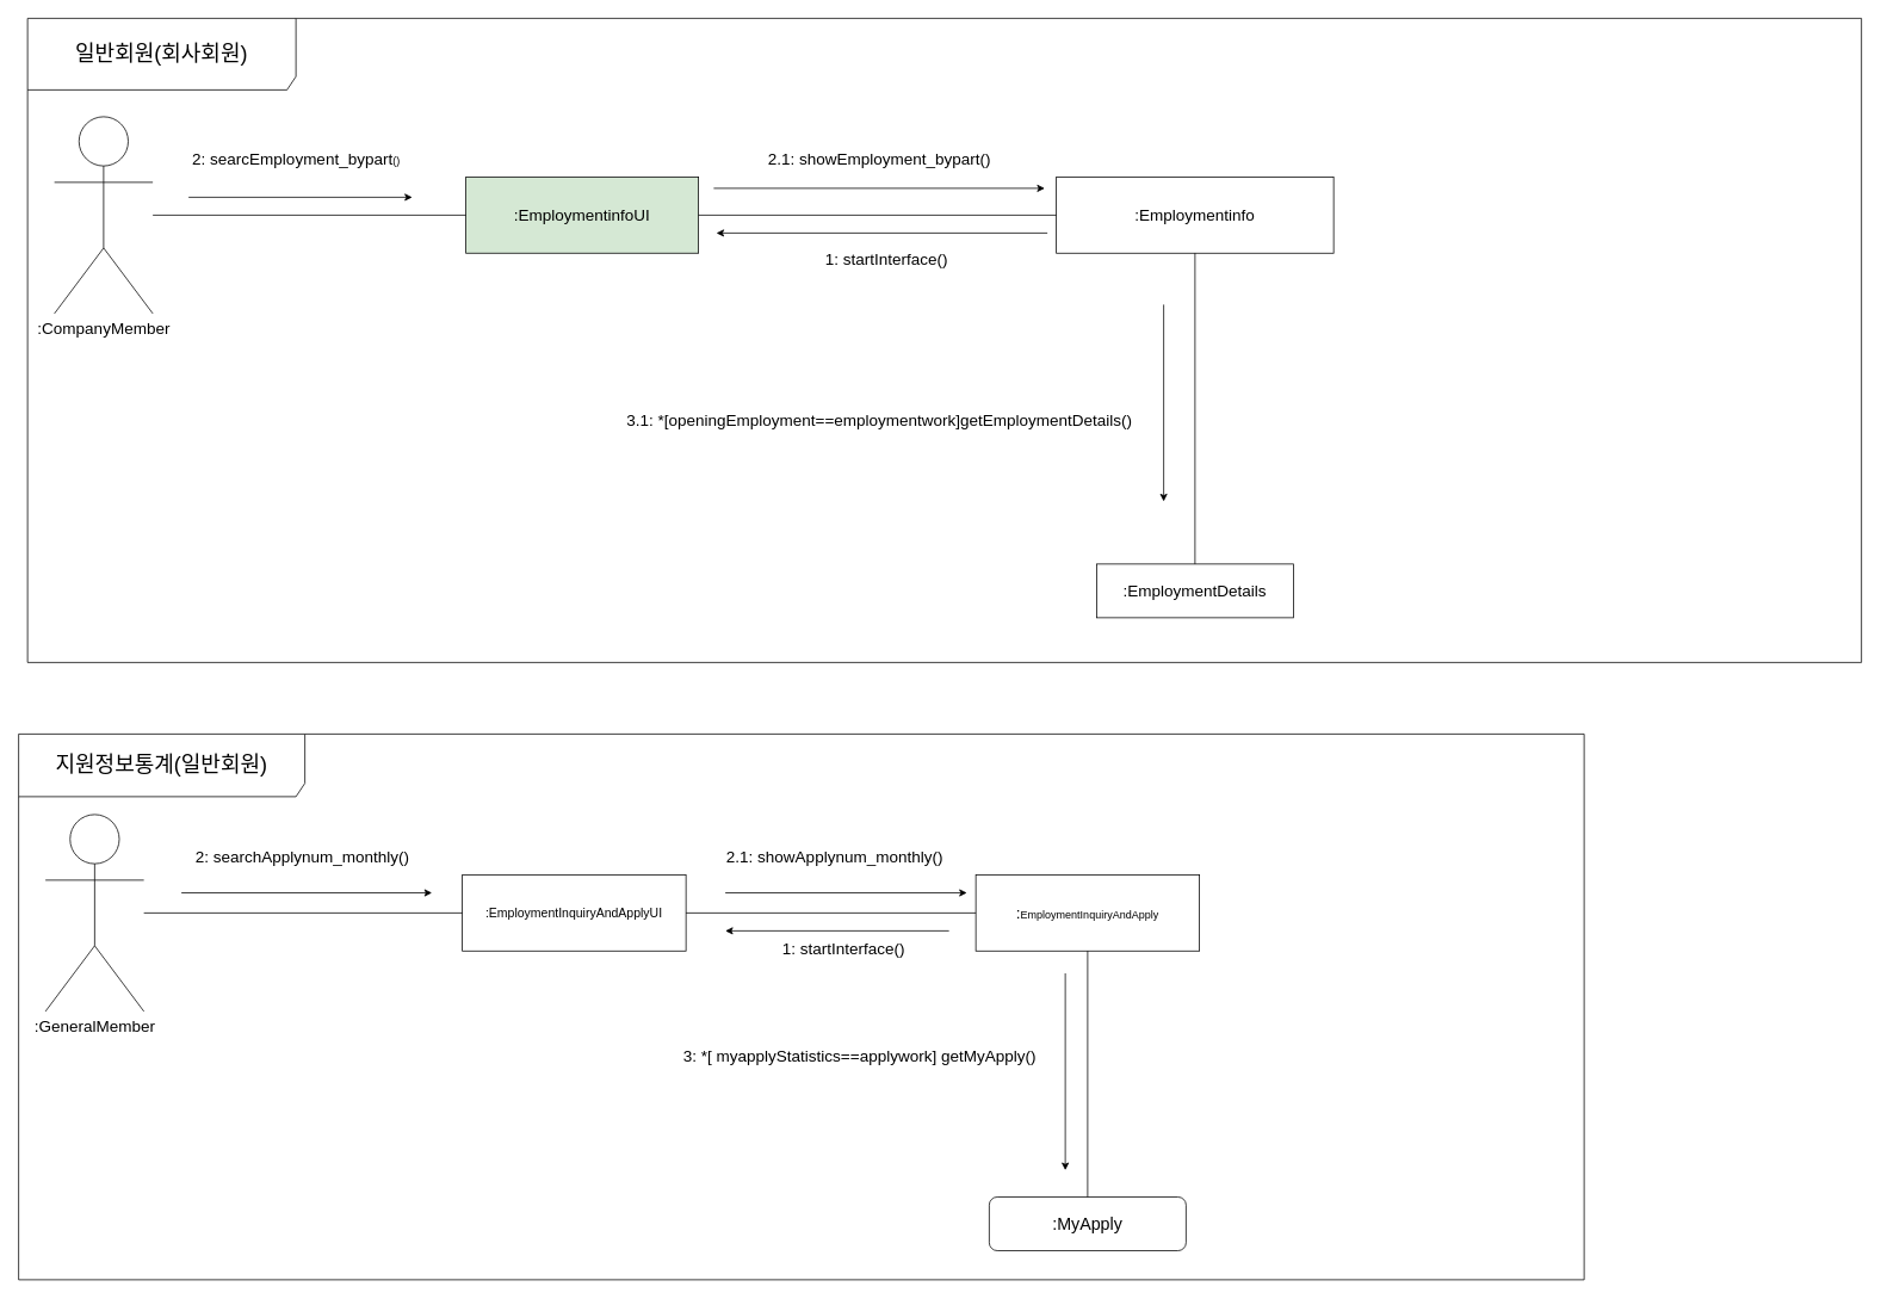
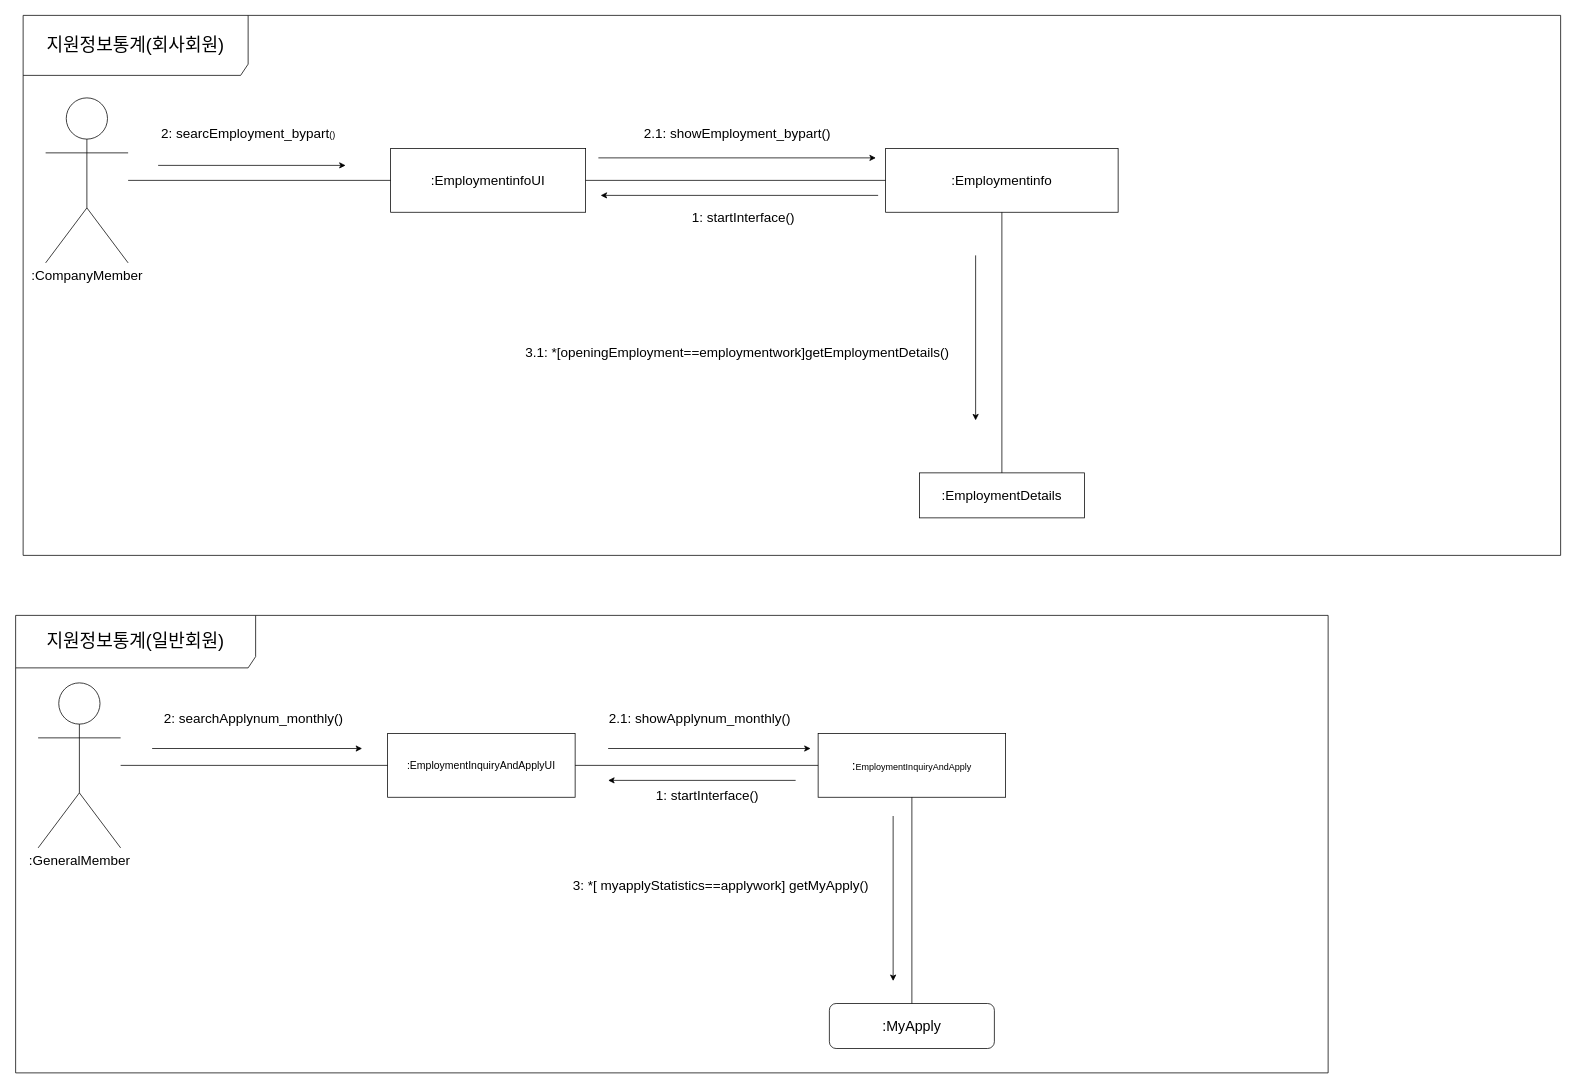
- <mxCell id="18" value="&lt;span style=&quot;font-size: 24px;&quot;&gt;일반회원(회사회원)&lt;/span&gt;" style="shape=umlFrame;whiteSpace=wrap;html=1;pointerEvents=0;width=300;height=80;" parent="1" vertex="1"><mxGeometry x="30" y="20" width="2050" height="720" as="geometry" /></mxCell>
+ <mxCell id="18" value="&lt;span style=&quot;font-size: 24px;&quot;&gt;지원정보통계(회사회원)&lt;/span&gt;" style="shape=umlFrame;whiteSpace=wrap;html=1;pointerEvents=0;width=300;height=80;" parent="1" vertex="1"><mxGeometry x="30" y="20" width="2050" height="720" as="geometry" /></mxCell>
- <mxCell id="20" value="&lt;font style=&quot;font-size: 18px;&quot;&gt;:EmploymentinfoUI&lt;/font&gt;" style="rounded=0;whiteSpace=wrap;html=1;fillColor=#d5e8d4;" parent="1" vertex="1"><mxGeometry x="520" y="197.5" width="260" height="85" as="geometry" /></mxCell>
+ <mxCell id="20" value="&lt;font style=&quot;font-size: 18px;&quot;&gt;:EmploymentinfoUI&lt;/font&gt;" style="rounded=0;whiteSpace=wrap;html=1;" parent="1" vertex="1"><mxGeometry x="520" y="197.5" width="260" height="85" as="geometry" /></mxCell>
